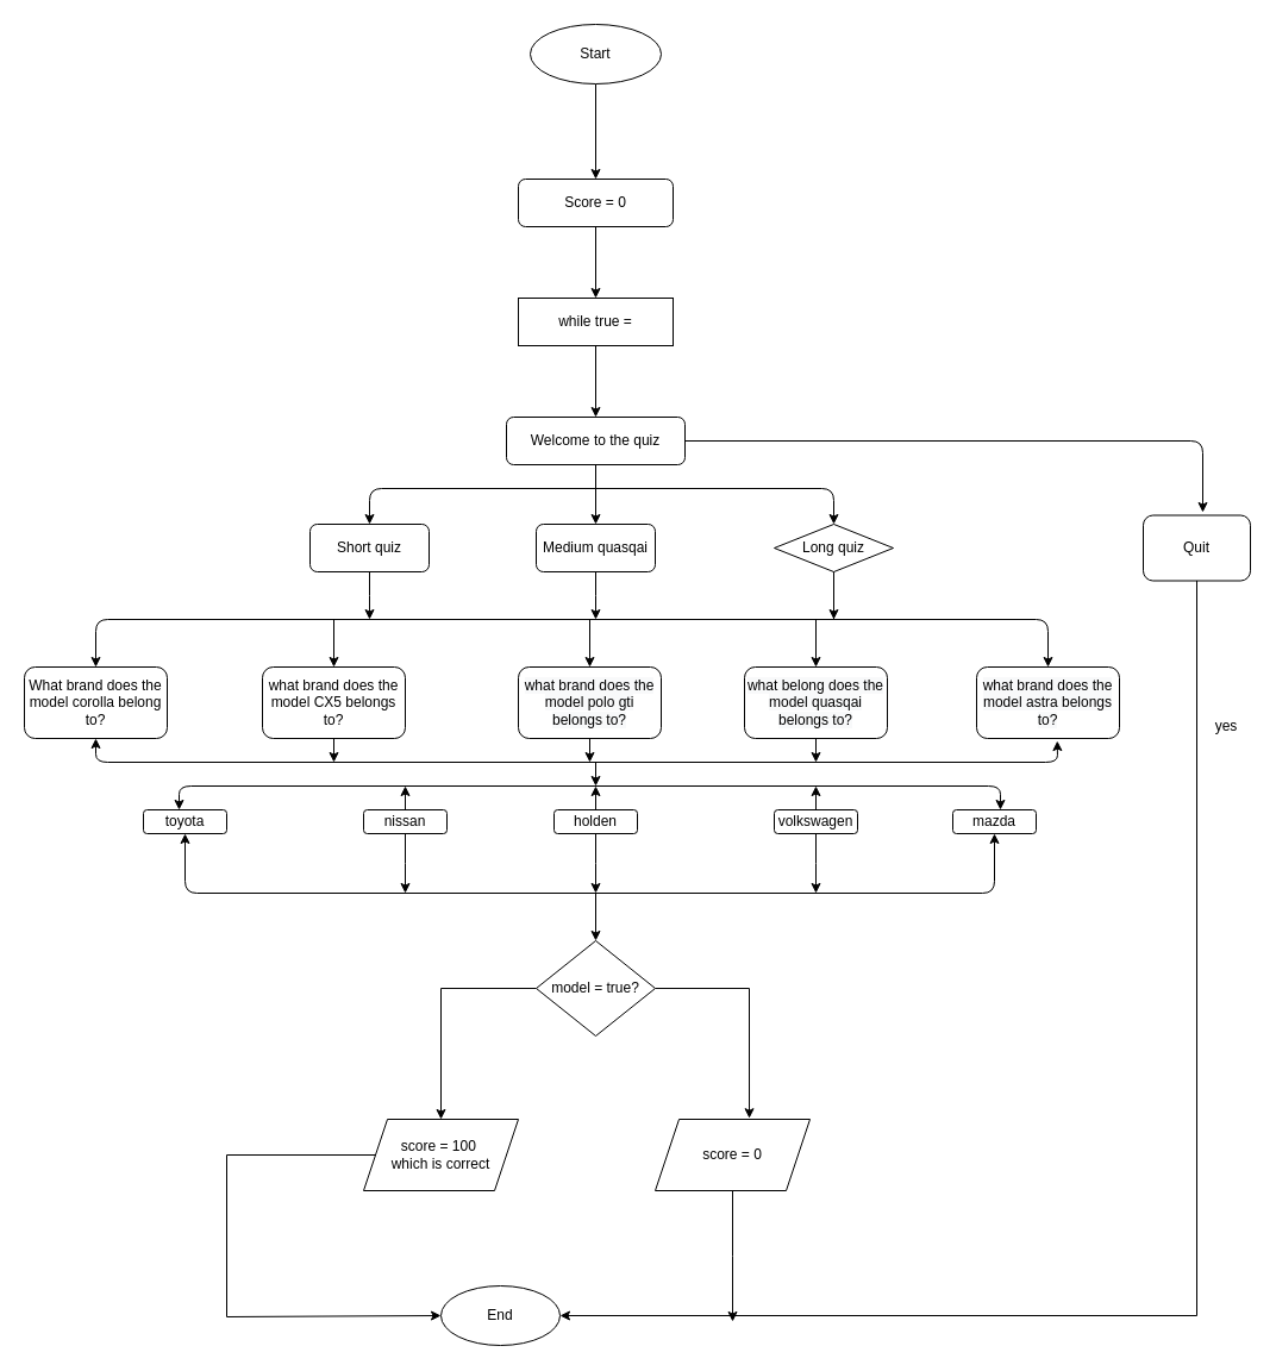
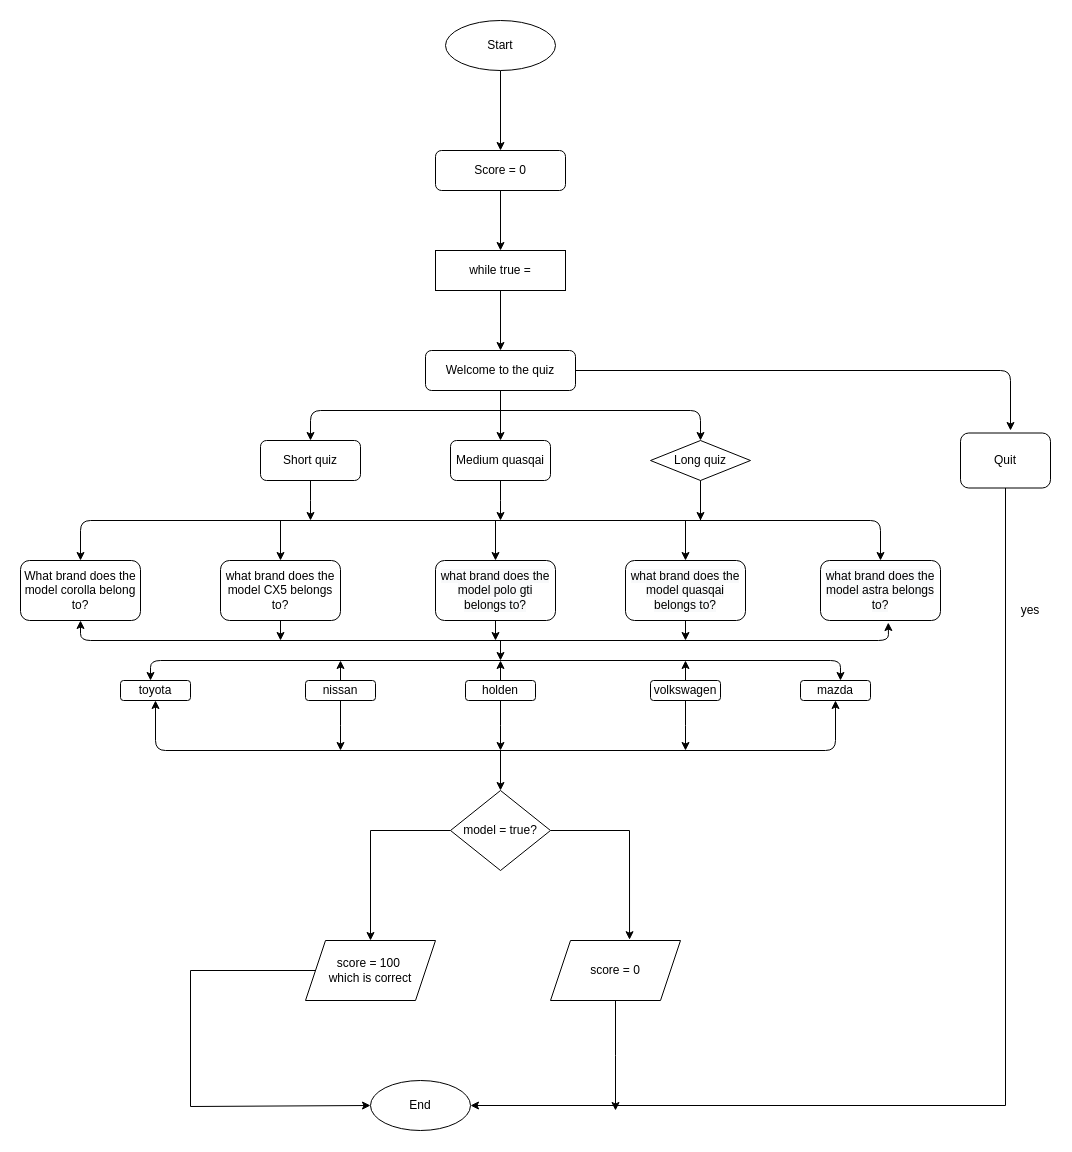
- <mxCell id="37" value="&lt;span style=&quot;color: rgb(0 , 0 , 0) ; font-family: &amp;#34;helvetica&amp;#34; ; font-size: 12px ; font-style: normal ; font-weight: 400 ; letter-spacing: normal ; text-align: center ; text-indent: 0px ; text-transform: none ; word-spacing: 0px ; background-color: rgb(248 , 249 , 250) ; display: inline ; float: none&quot;&gt;what belong does the model quasqai belongs to?&lt;/span&gt;" style="rounded=1;whiteSpace=wrap;html=1;" vertex="1" parent="1"><mxGeometry x="625" y="560" width="120" height="60" as="geometry" /></mxCell>
+ <mxCell id="37" value="&lt;span style=&quot;color: rgb(0 , 0 , 0) ; font-family: &amp;#34;helvetica&amp;#34; ; font-size: 12px ; font-style: normal ; font-weight: 400 ; letter-spacing: normal ; text-align: center ; text-indent: 0px ; text-transform: none ; word-spacing: 0px ; background-color: rgb(248 , 249 , 250) ; display: inline ; float: none&quot;&gt;what brand does the model quasqai belongs to?&lt;/span&gt;" style="rounded=1;whiteSpace=wrap;html=1;" vertex="1" parent="1"><mxGeometry x="625" y="560" width="120" height="60" as="geometry" /></mxCell>
